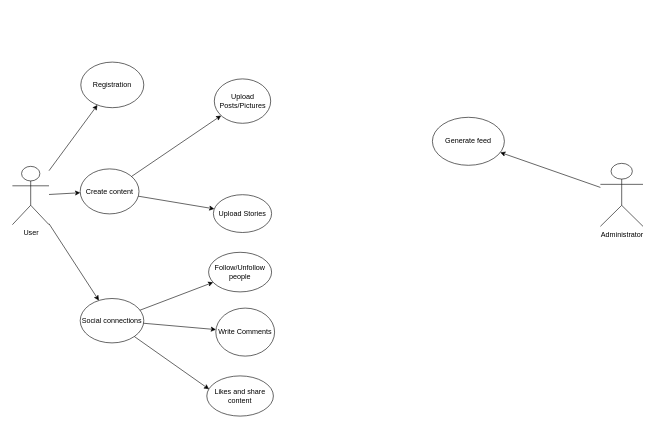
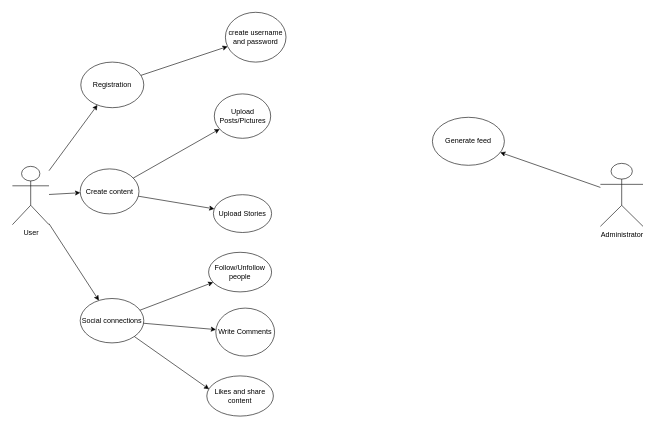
+ <mxCell id="7" value="create username and password" style="ellipse;whiteSpace=wrap;html=1;labelBackgroundColor=none;" parent="1" vertex="1"><mxGeometry x="375" y="20" width="101" height="83" as="geometry" /></mxCell>
+ <mxCell id="23" value="" style="endArrow=classic;html=1;rounded=0;labelBackgroundColor=none;fontColor=default;" parent="1" source="4" target="7" edge="1"><mxGeometry width="50" height="50" relative="1" as="geometry"><mxPoint x="254" y="126" as="sourcePoint" /><mxPoint x="304" y="76" as="targetPoint" /></mxGeometry></mxCell>
- <mxCell id="9" value="Upload Posts/Pictures" style="ellipse;whiteSpace=wrap;html=1;labelBackgroundColor=none;" parent="1" vertex="1"><mxGeometry x="356.5" y="131" width="94" height="74" as="geometry" /></mxCell>
+ <mxCell id="9" value="Upload Posts/Pictures" style="ellipse;whiteSpace=wrap;html=1;labelBackgroundColor=none;" parent="1" vertex="1"><mxGeometry x="356.5" y="156" width="94" height="74" as="geometry" /></mxCell>
